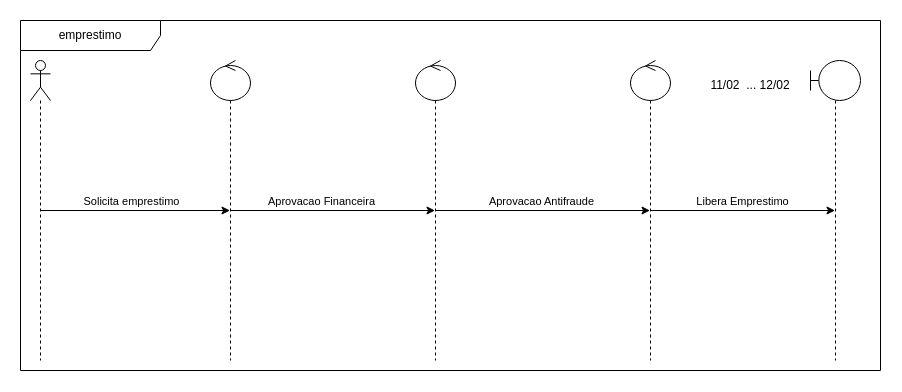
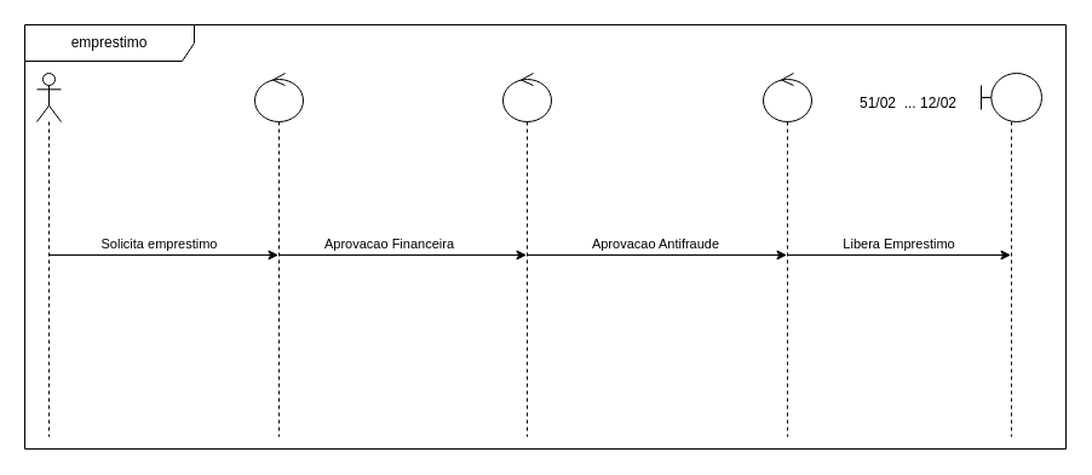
- <mxCell id="16" value="11/02&amp;nbsp; ... 12/02" style="text;html=1;strokeColor=none;fillColor=none;align=center;verticalAlign=middle;whiteSpace=wrap;rounded=0;" vertex="1" parent="1"><mxGeometry x="670" y="70" width="160" height="30" as="geometry" /></mxCell>
+ <mxCell id="16" value="51/02&amp;nbsp; ... 12/02" style="text;html=1;strokeColor=none;fillColor=none;align=center;verticalAlign=middle;whiteSpace=wrap;rounded=0;" vertex="1" parent="1"><mxGeometry x="670" y="70" width="160" height="30" as="geometry" /></mxCell>
